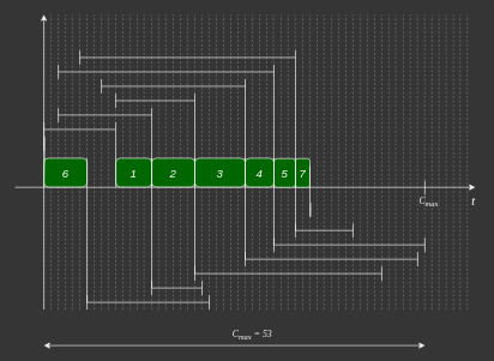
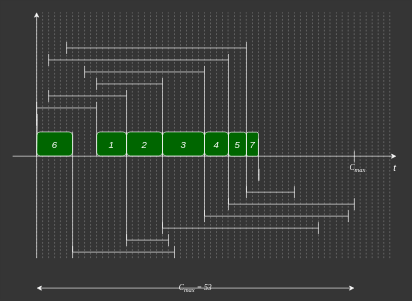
- <mxCell id="63" value="&lt;font face=&quot;Verdana&quot; style=&quot;font-size: 13px;&quot; color=&quot;#ffffff&quot;&gt;&lt;i&gt;C&lt;sub style=&quot;&quot;&gt;max&lt;/sub&gt;&amp;nbsp;= 53&lt;/i&gt;&lt;/font&gt;" style="text;html=1;strokeColor=none;fillColor=none;align=center;verticalAlign=middle;whiteSpace=wrap;rounded=0;" parent="1" vertex="1"><mxGeometry x="310" y="450" width="80" height="30" as="geometry" /></mxCell>
+ <mxCell id="63" value="&lt;font face=&quot;Verdana&quot; style=&quot;font-size: 13px;&quot; color=&quot;#ffffff&quot;&gt;&lt;i&gt;C&lt;sub style=&quot;&quot;&gt;max&lt;/sub&gt;&amp;nbsp;= 53&lt;/i&gt;&lt;/font&gt;" style="text;html=1;strokeColor=none;fillColor=none;align=center;verticalAlign=middle;whiteSpace=wrap;rounded=0;" parent="1" vertex="1"><mxGeometry x="285" y="465" width="80" height="30" as="geometry" /></mxCell>
